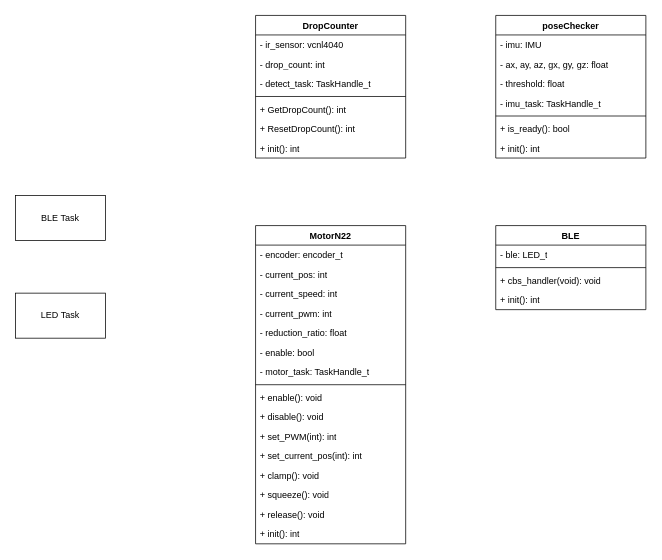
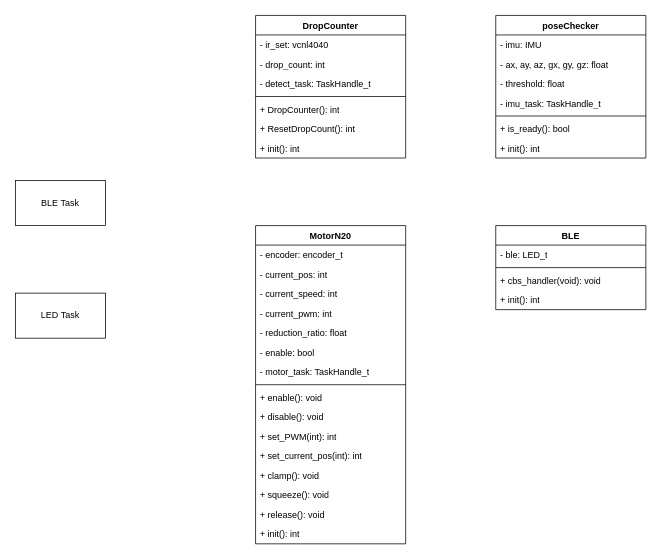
- <mxCell id="5" value="- ir_sensor: vcnl4040" style="text;strokeColor=none;fillColor=none;align=left;verticalAlign=top;spacingLeft=4;spacingRight=4;overflow=hidden;rotatable=0;points=[[0,0.5],[1,0.5]];portConstraint=eastwest;whiteSpace=wrap;html=1;" parent="4" vertex="1"><mxGeometry y="26" width="200" height="26" as="geometry" /></mxCell>
+ <mxCell id="5" value="- ir_set: vcnl4040" style="text;strokeColor=none;fillColor=none;align=left;verticalAlign=top;spacingLeft=4;spacingRight=4;overflow=hidden;rotatable=0;points=[[0,0.5],[1,0.5]];portConstraint=eastwest;whiteSpace=wrap;html=1;" parent="4" vertex="1"><mxGeometry y="26" width="200" height="26" as="geometry" /></mxCell>
- <mxCell id="9" value="+ GetDropCount(): int" style="text;strokeColor=none;fillColor=none;align=left;verticalAlign=top;spacingLeft=4;spacingRight=4;overflow=hidden;rotatable=0;points=[[0,0.5],[1,0.5]];portConstraint=eastwest;whiteSpace=wrap;html=1;" parent="4" vertex="1"><mxGeometry y="112" width="200" height="26" as="geometry" /></mxCell>
+ <mxCell id="9" value="+ DropCounter(): int" style="text;strokeColor=none;fillColor=none;align=left;verticalAlign=top;spacingLeft=4;spacingRight=4;overflow=hidden;rotatable=0;points=[[0,0.5],[1,0.5]];portConstraint=eastwest;whiteSpace=wrap;html=1;" parent="4" vertex="1"><mxGeometry y="112" width="200" height="26" as="geometry" /></mxCell>
- <mxCell id="2" value="BLE Task" style="whiteSpace=wrap;html=1;" parent="1" vertex="1"><mxGeometry x="20" y="260" width="120" height="60" as="geometry" /></mxCell>
+ <mxCell id="2" value="BLE Task" style="whiteSpace=wrap;html=1;" parent="1" vertex="1"><mxGeometry x="20" y="240" width="120" height="60" as="geometry" /></mxCell>
- <mxCell id="12" value="MotorN22" style="swimlane;fontStyle=1;align=center;verticalAlign=top;childLayout=stackLayout;horizontal=1;startSize=26;horizontalStack=0;resizeParent=1;resizeParentMax=0;resizeLast=0;collapsible=1;marginBottom=0;whiteSpace=wrap;html=1;" vertex="1" parent="1"><mxGeometry x="340" y="300" width="200" height="424" as="geometry" /></mxCell>
+ <mxCell id="12" value="MotorN20" style="swimlane;fontStyle=1;align=center;verticalAlign=top;childLayout=stackLayout;horizontal=1;startSize=26;horizontalStack=0;resizeParent=1;resizeParentMax=0;resizeLast=0;collapsible=1;marginBottom=0;whiteSpace=wrap;html=1;" vertex="1" parent="1"><mxGeometry x="340" y="300" width="200" height="424" as="geometry" /></mxCell>
